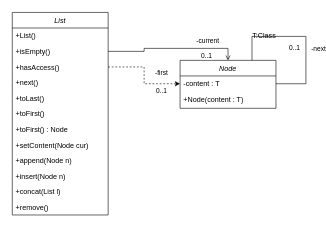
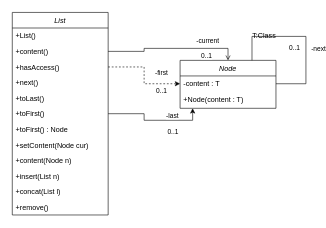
- <mxCell id="4" value="+isEmpty()" style="text;align=left;verticalAlign=top;spacingLeft=4;spacingRight=4;overflow=hidden;rotatable=0;points=[[0,0.5],[1,0.5]];portConstraint=eastwest;rounded=0;shadow=0;html=0;" parent="2" vertex="1"><mxGeometry y="52" width="160" height="26" as="geometry" /></mxCell>
+ <mxCell id="4" value="+content()" style="text;align=left;verticalAlign=top;spacingLeft=4;spacingRight=4;overflow=hidden;rotatable=0;points=[[0,0.5],[1,0.5]];portConstraint=eastwest;rounded=0;shadow=0;html=0;" parent="2" vertex="1"><mxGeometry y="52" width="160" height="26" as="geometry" /></mxCell>
+ <mxCell id="24" style="edgeStyle=orthogonalEdgeStyle;rounded=0;orthogonalLoop=1;jettySize=auto;html=1;exitX=1;exitY=0.5;exitDx=0;exitDy=0;entryX=0.131;entryY=1;entryDx=0;entryDy=0;entryPerimeter=0;" edge="1" parent="1" source="8" target="20"><mxGeometry relative="1" as="geometry" /></mxCell>
+ <mxCell id="25" value="-last" style="edgeLabel;html=1;align=center;verticalAlign=middle;resizable=0;points=[];" vertex="1" connectable="0" parent="24"><mxGeometry x="0.533" relative="1" as="geometry"><mxPoint x="-15" y="-9" as="offset" /></mxGeometry></mxCell>
+ <mxCell id="26" value="0..1" style="edgeLabel;html=1;align=center;verticalAlign=middle;resizable=0;points=[];" vertex="1" connectable="0" parent="24"><mxGeometry x="0.367" y="-3" relative="1" as="geometry"><mxPoint y="15" as="offset" /></mxGeometry></mxCell>
- <mxCell id="11" value="+append(Node n)" style="text;align=left;verticalAlign=top;spacingLeft=4;spacingRight=4;overflow=hidden;rotatable=0;points=[[0,0.5],[1,0.5]];portConstraint=eastwest;rounded=0;shadow=0;html=0;" vertex="1" parent="2"><mxGeometry y="234" width="160" height="26" as="geometry" /></mxCell>
+ <mxCell id="11" value="+content(Node n)" style="text;align=left;verticalAlign=top;spacingLeft=4;spacingRight=4;overflow=hidden;rotatable=0;points=[[0,0.5],[1,0.5]];portConstraint=eastwest;rounded=0;shadow=0;html=0;" vertex="1" parent="2"><mxGeometry y="234" width="160" height="26" as="geometry" /></mxCell>
- <mxCell id="12" value="+insert(Node n)" style="text;align=left;verticalAlign=top;spacingLeft=4;spacingRight=4;overflow=hidden;rotatable=0;points=[[0,0.5],[1,0.5]];portConstraint=eastwest;rounded=0;shadow=0;html=0;" vertex="1" parent="2"><mxGeometry y="260" width="160" height="26" as="geometry" /></mxCell>
+ <mxCell id="12" value="+insert(List n)" style="text;align=left;verticalAlign=top;spacingLeft=4;spacingRight=4;overflow=hidden;rotatable=0;points=[[0,0.5],[1,0.5]];portConstraint=eastwest;rounded=0;shadow=0;html=0;" vertex="1" parent="2"><mxGeometry y="260" width="160" height="26" as="geometry" /></mxCell>
